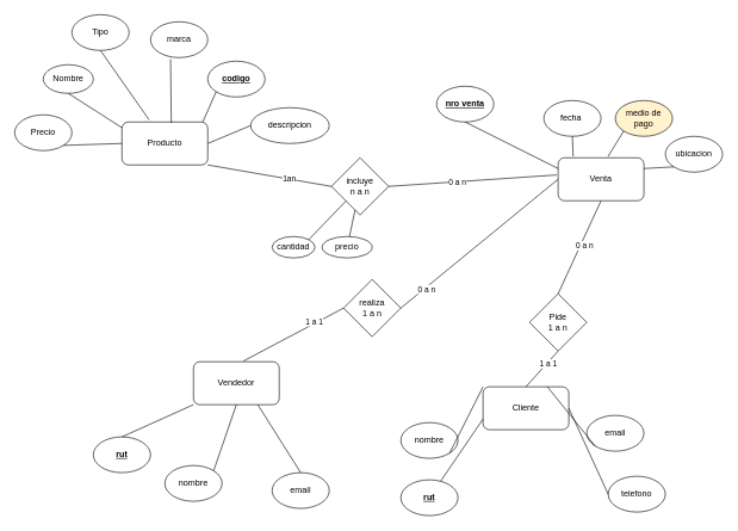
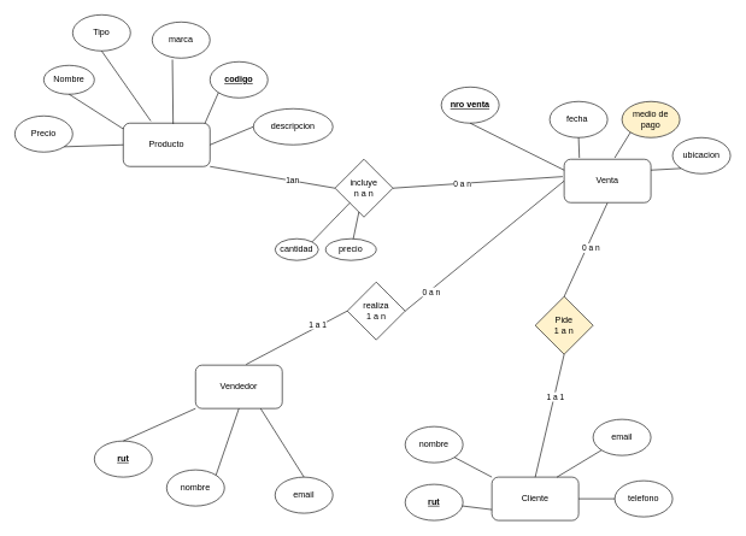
- <mxCell id="25" value="Pide&lt;br&gt;1 a n" style="rhombus;whiteSpace=wrap;html=1;" parent="1" vertex="1"><mxGeometry x="740" y="410" width="80" height="80" as="geometry" /></mxCell>
+ <mxCell id="25" value="Pide&lt;br&gt;1 a n" style="rhombus;whiteSpace=wrap;html=1;fillColor=#fff2cc;" parent="1" vertex="1"><mxGeometry x="740" y="410" width="80" height="80" as="geometry" /></mxCell>
- <mxCell id="9" value="Cliente" style="rounded=1;whiteSpace=wrap;html=1;" parent="1" vertex="1"><mxGeometry x="675" y="540" width="120" height="60" as="geometry" /></mxCell>
+ <mxCell id="9" value="Cliente" style="rounded=1;whiteSpace=wrap;html=1;" parent="1" vertex="1"><mxGeometry x="680" y="660" width="120" height="60" as="geometry" /></mxCell>
